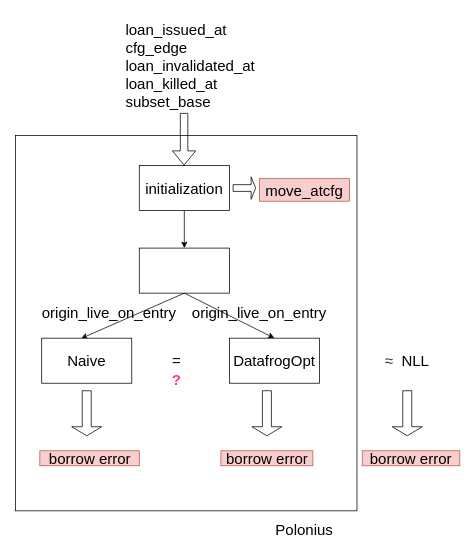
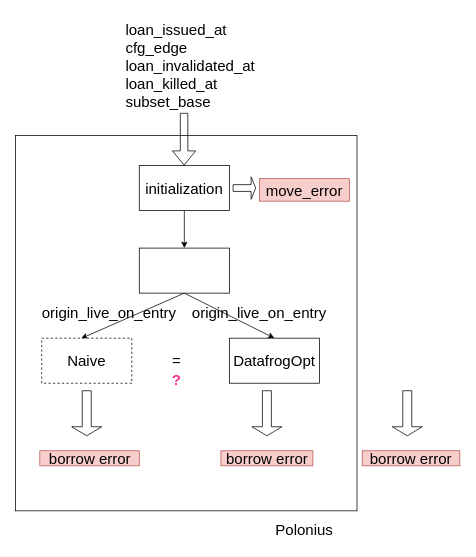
- <mxCell id="19" value="move_atcfg" style="text;html=1;strokeColor=#b85450;fillColor=#f8cecc;align=center;verticalAlign=middle;whiteSpace=wrap;rounded=0;fontSize=20;" parent="1" vertex="1"><mxGeometry x="345" y="237.5" width="120" height="30" as="geometry" /></mxCell>
+ <mxCell id="19" value="move_error" style="text;html=1;strokeColor=#b85450;fillColor=#f8cecc;align=center;verticalAlign=middle;whiteSpace=wrap;rounded=0;fontSize=20;" parent="1" vertex="1"><mxGeometry x="345" y="237.5" width="120" height="30" as="geometry" /></mxCell>
- <mxCell id="9" value="Naive" style="rounded=0;whiteSpace=wrap;html=1;fontSize=20;" parent="1" vertex="1"><mxGeometry x="55" y="450" width="120" height="60" as="geometry" /></mxCell>
+ <mxCell id="9" value="Naive" style="rounded=0;whiteSpace=wrap;html=1;fontSize=20;dashed=1;" parent="1" vertex="1"><mxGeometry x="55" y="450" width="120" height="60" as="geometry" /></mxCell>
- <mxCell id="16" value="&lt;font style=&quot;font-size: 20px&quot;&gt;&lt;span style=&quot;color: rgb(51 , 51 , 51) ; font-family: &amp;#34;arial&amp;#34; , sans-serif ; text-align: left ; background-color: rgb(255 , 255 , 255)&quot;&gt;≈&lt;/span&gt;&amp;nbsp; NLL&lt;/font&gt;" style="text;html=1;strokeColor=none;fillColor=none;align=center;verticalAlign=middle;whiteSpace=wrap;rounded=0;fontSize=20;" parent="1" vertex="1"><mxGeometry x="487" y="465" width="110" height="30" as="geometry" /></mxCell>
